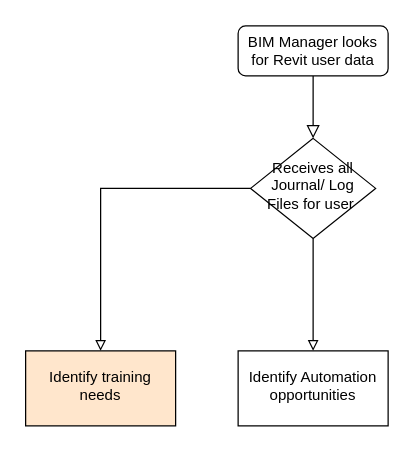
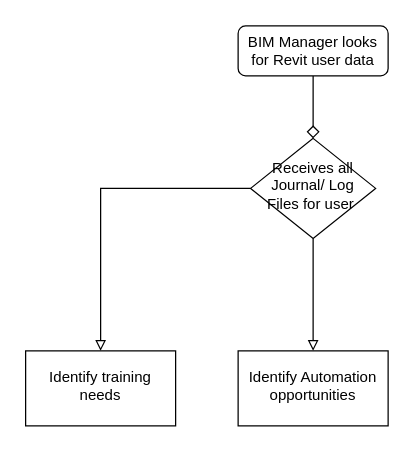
- <mxCell id="2" value="" style="rounded=0;html=1;jettySize=auto;orthogonalLoop=1;fontSize=11;endArrow=block;endFill=0;endSize=8;strokeWidth=1;shadow=0;labelBackgroundColor=none;edgeStyle=orthogonalEdgeStyle;align=left;" parent="1" source="3" target="6" edge="1"><mxGeometry relative="1" as="geometry"><Array as="points"><mxPoint x="250" y="80" /><mxPoint x="250" y="80" /></Array></mxGeometry></mxCell>
+ <mxCell id="2" value="" style="rounded=0;html=1;jettySize=auto;orthogonalLoop=1;fontSize=11;endArrow=diamond;endFill=0;endSize=8;strokeWidth=1;shadow=0;labelBackgroundColor=none;edgeStyle=orthogonalEdgeStyle;align=left;" parent="1" source="3" target="6" edge="1"><mxGeometry relative="1" as="geometry"><Array as="points"><mxPoint x="250" y="80" /><mxPoint x="250" y="80" /></Array></mxGeometry></mxCell>
- <mxCell id="7" value="&lt;span&gt;Identify training needs&lt;/span&gt;" style="whiteSpace=wrap;html=1;shadow=0;strokeWidth=1;spacing=6;spacingTop=-4;fillColor=#ffe6cc;" vertex="1" parent="1"><mxGeometry x="20" y="280" width="120" height="60" as="geometry" /></mxCell>
+ <mxCell id="7" value="&lt;span&gt;Identify training needs&lt;/span&gt;" style="whiteSpace=wrap;html=1;shadow=0;strokeWidth=1;spacing=6;spacingTop=-4;" vertex="1" parent="1"><mxGeometry x="20" y="280" width="120" height="60" as="geometry" /></mxCell>
